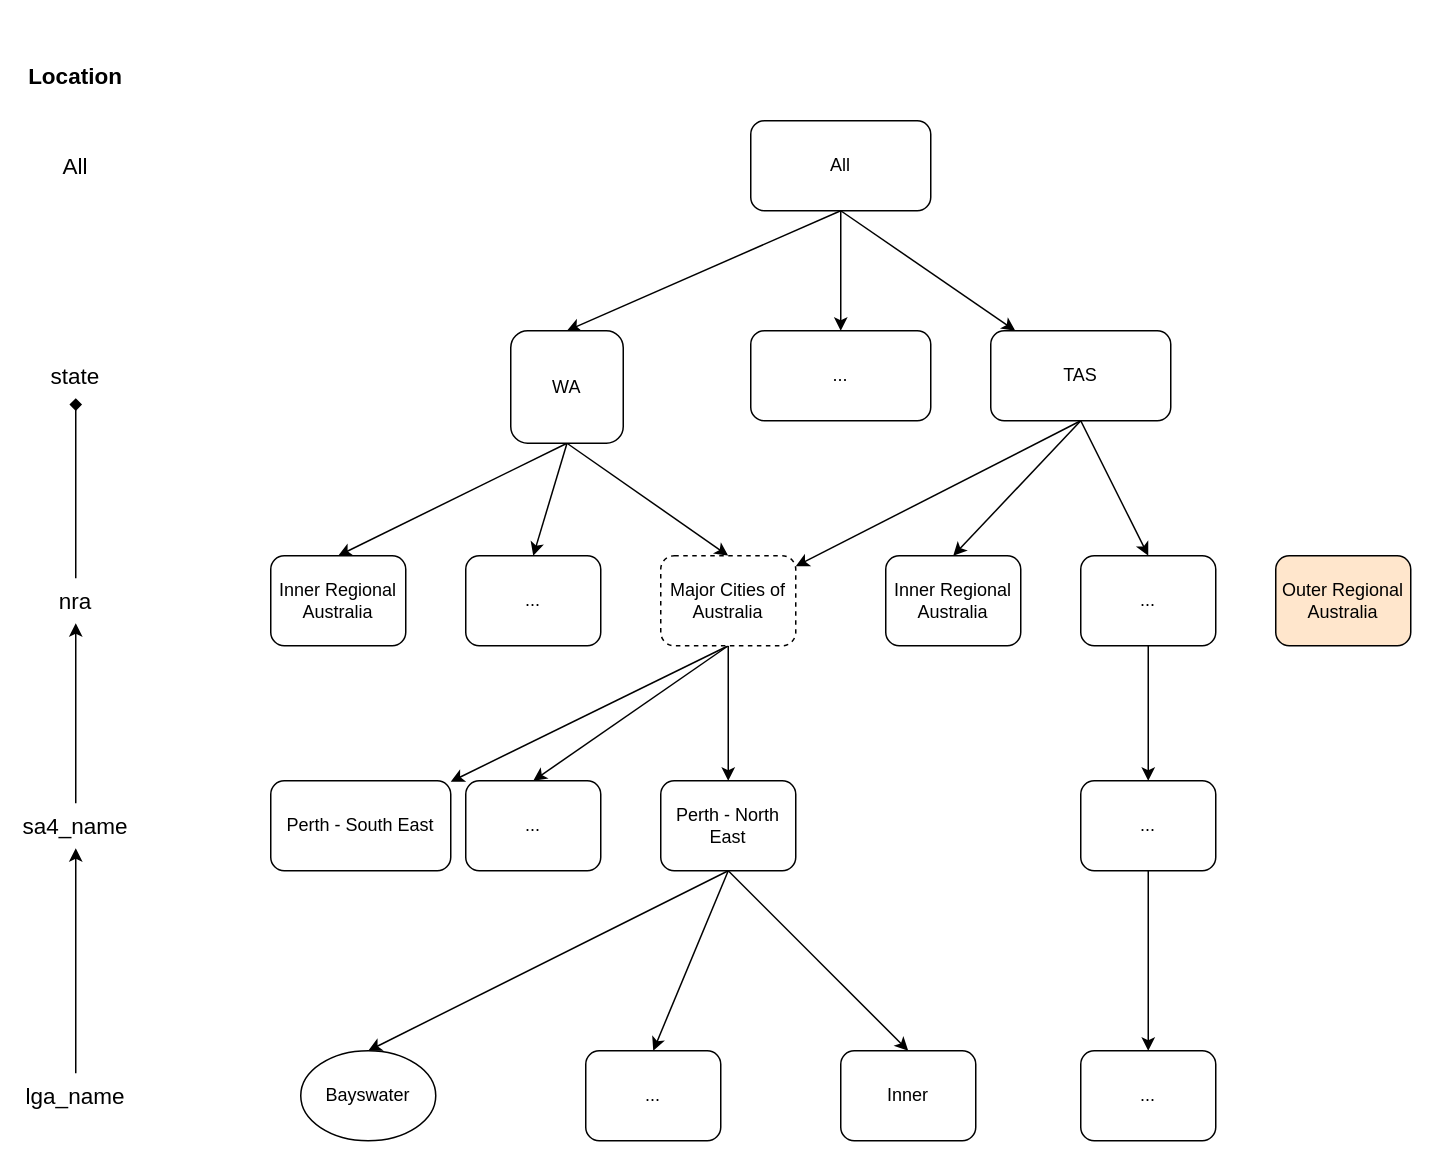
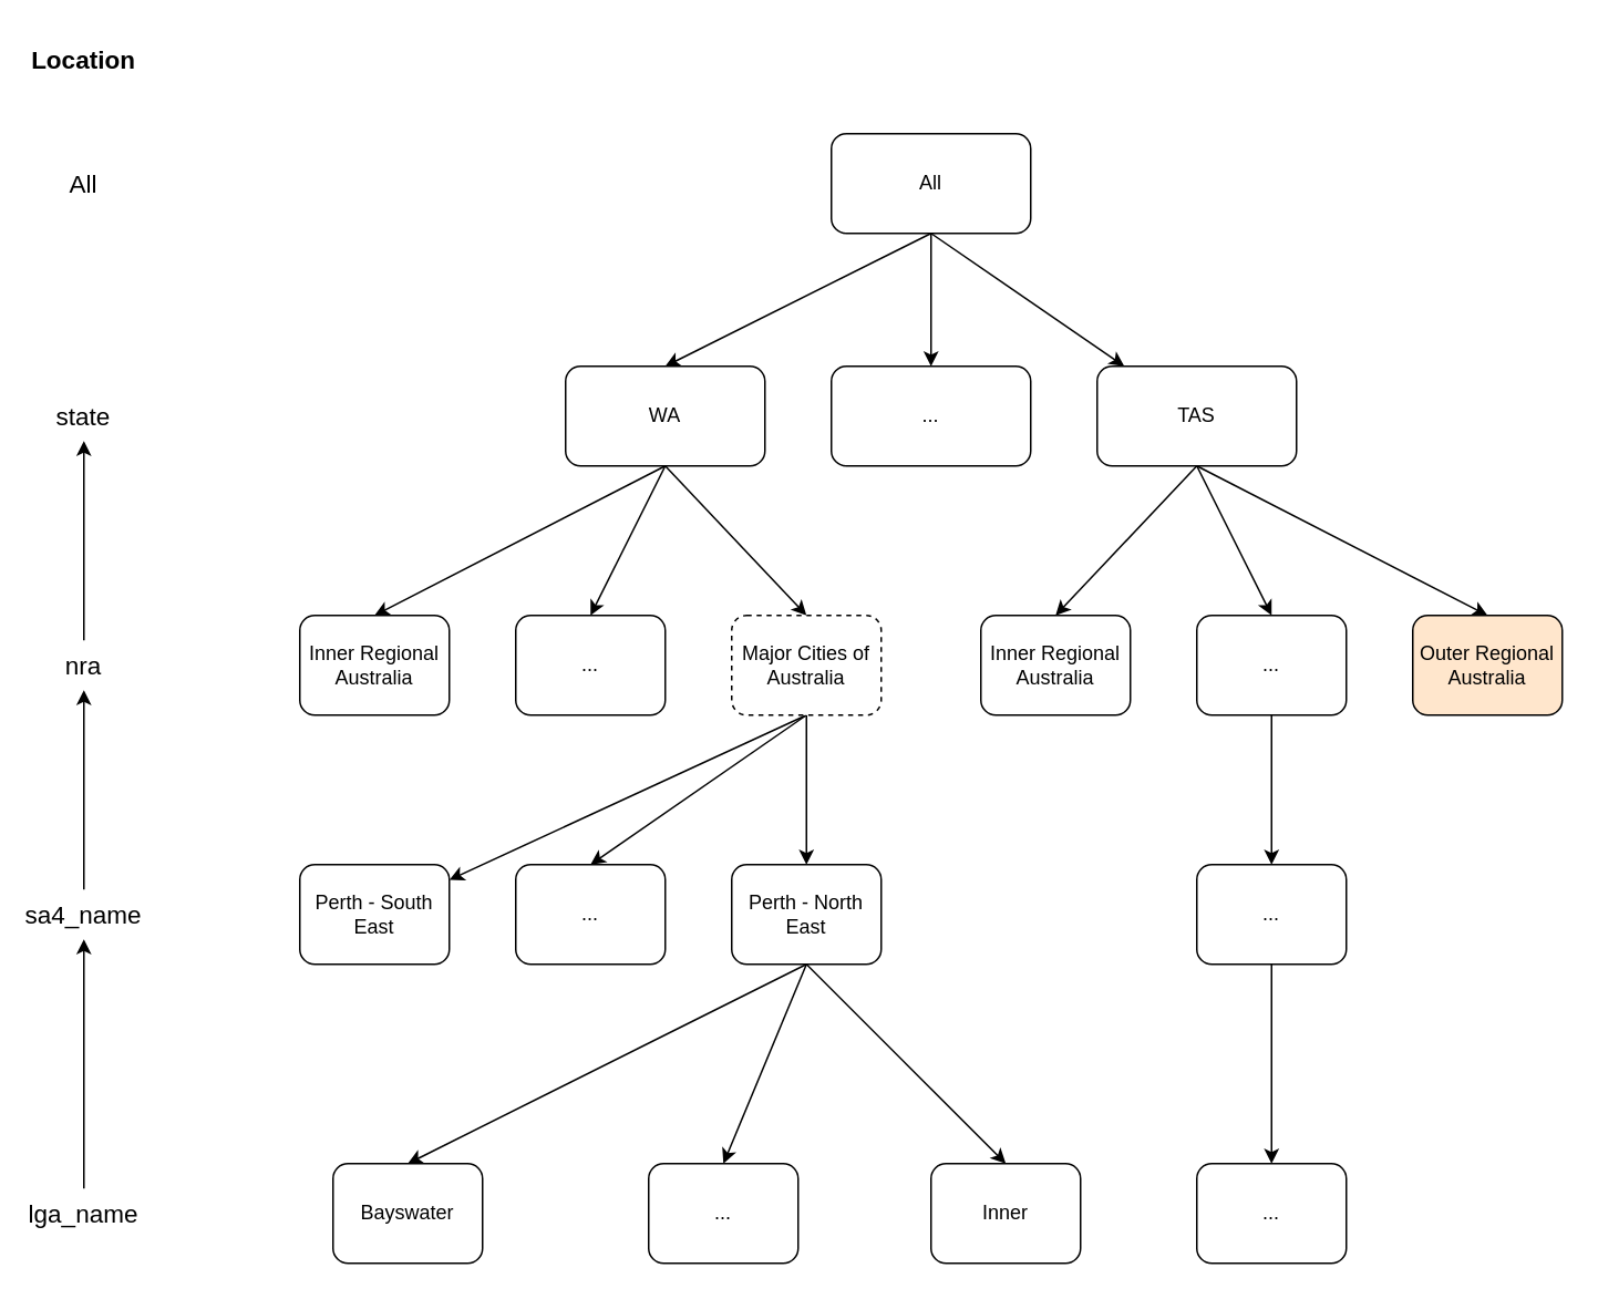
- <mxCell id="2" value="&lt;b&gt;Location&lt;/b&gt;" style="text;html=1;align=center;verticalAlign=middle;whiteSpace=wrap;rounded=0;fontSize=15;" parent="1" vertex="1"><mxGeometry x="20" y="35" width="60" height="30" as="geometry" /></mxCell>
+ <mxCell id="2" value="&lt;b&gt;Location&lt;/b&gt;" style="text;html=1;align=center;verticalAlign=middle;whiteSpace=wrap;rounded=0;fontSize=15;" parent="1" vertex="1"><mxGeometry x="20" y="20" width="60" height="30" as="geometry" /></mxCell>
- <mxCell id="16" value="WA" style="rounded=1;whiteSpace=wrap;html=1;" parent="1" vertex="1"><mxGeometry x="340" y="220" width="75" height="75" as="geometry" /></mxCell>
+ <mxCell id="16" value="WA" style="rounded=1;whiteSpace=wrap;html=1;" parent="1" vertex="1"><mxGeometry x="340" y="220" width="120" height="60" as="geometry" /></mxCell>
- <mxCell id="8" style="edgeStyle=orthogonalEdgeStyle;rounded=0;orthogonalLoop=1;jettySize=auto;html=1;exitX=0.5;exitY=0;exitDx=0;exitDy=0;entryX=0.5;entryY=1;entryDx=0;entryDy=0;endArrow=diamond;" parent="1" source="9" target="12" edge="1"><mxGeometry relative="1" as="geometry" /></mxCell>
+ <mxCell id="8" style="edgeStyle=orthogonalEdgeStyle;rounded=0;orthogonalLoop=1;jettySize=auto;html=1;exitX=0.5;exitY=0;exitDx=0;exitDy=0;entryX=0.5;entryY=1;entryDx=0;entryDy=0;" parent="1" source="9" target="12" edge="1"><mxGeometry relative="1" as="geometry" /></mxCell>
- <mxCell id="18" style="rounded=0;orthogonalLoop=1;jettySize=auto;html=1;exitX=0.5;exitY=1;exitDx=0;exitDy=0;" parent="1" source="20" target="26" edge="1"><mxGeometry relative="1" as="geometry" /></mxCell>
+ <mxCell id="18" style="rounded=0;orthogonalLoop=1;jettySize=auto;html=1;exitX=0.5;exitY=1;exitDx=0;exitDy=0;entryX=0.5;entryY=0;entryDx=0;entryDy=0;" parent="1" source="20" target="28" edge="1"><mxGeometry relative="1" as="geometry" /></mxCell>
- <mxCell id="36" value="Perth - South East" style="rounded=1;whiteSpace=wrap;html=1;" parent="1" vertex="1"><mxGeometry x="180" y="520" width="120" height="60" as="geometry" /></mxCell>
+ <mxCell id="36" value="Perth - South East" style="rounded=1;whiteSpace=wrap;html=1;" parent="1" vertex="1"><mxGeometry x="180" y="520" width="90" height="60" as="geometry" /></mxCell>
- <mxCell id="41" value="Bayswater" style="ellipse;whiteSpace=wrap;html=1;" parent="1" vertex="1"><mxGeometry x="200" y="700" width="90" height="60" as="geometry" /></mxCell>
+ <mxCell id="41" value="Bayswater" style="rounded=1;whiteSpace=wrap;html=1;" parent="1" vertex="1"><mxGeometry x="200" y="700" width="90" height="60" as="geometry" /></mxCell>
